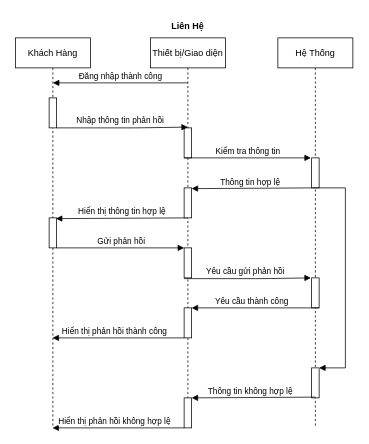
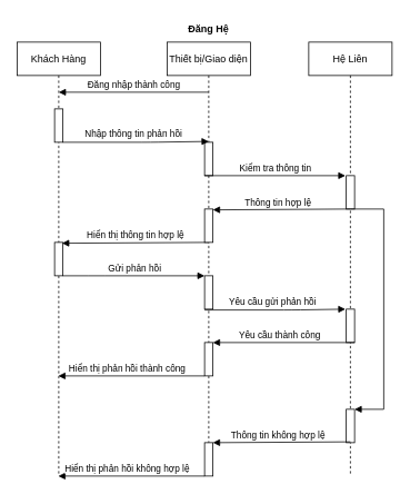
- <mxCell id="14" value="Liên Hệ" style="text;align=center;fontStyle=1;verticalAlign=middle;spacingLeft=3;spacingRight=3;strokeColor=none;rotatable=0;points=[[0,0.5],[1,0.5]];portConstraint=eastwest;" parent="1" vertex="1"><mxGeometry x="210" y="20" width="80" height="26" as="geometry" /></mxCell>
+ <mxCell id="14" value="Đăng Hệ" style="text;align=center;fontStyle=1;verticalAlign=middle;spacingLeft=3;spacingRight=3;strokeColor=none;rotatable=0;points=[[0,0.5],[1,0.5]];portConstraint=eastwest;" parent="1" vertex="1"><mxGeometry x="210" y="20" width="80" height="26" as="geometry" /></mxCell>
- <mxCell id="7" value="Hệ Thống" style="shape=umlLifeline;perimeter=lifelinePerimeter;container=1;collapsible=0;recursiveResize=0;rounded=0;shadow=0;strokeWidth=1;" parent="1" vertex="1"><mxGeometry x="370" y="50" width="100" height="520" as="geometry" /></mxCell>
+ <mxCell id="7" value="Hệ Liên" style="shape=umlLifeline;perimeter=lifelinePerimeter;container=1;collapsible=0;recursiveResize=0;rounded=0;shadow=0;strokeWidth=1;" parent="1" vertex="1"><mxGeometry x="370" y="50" width="100" height="520" as="geometry" /></mxCell>
